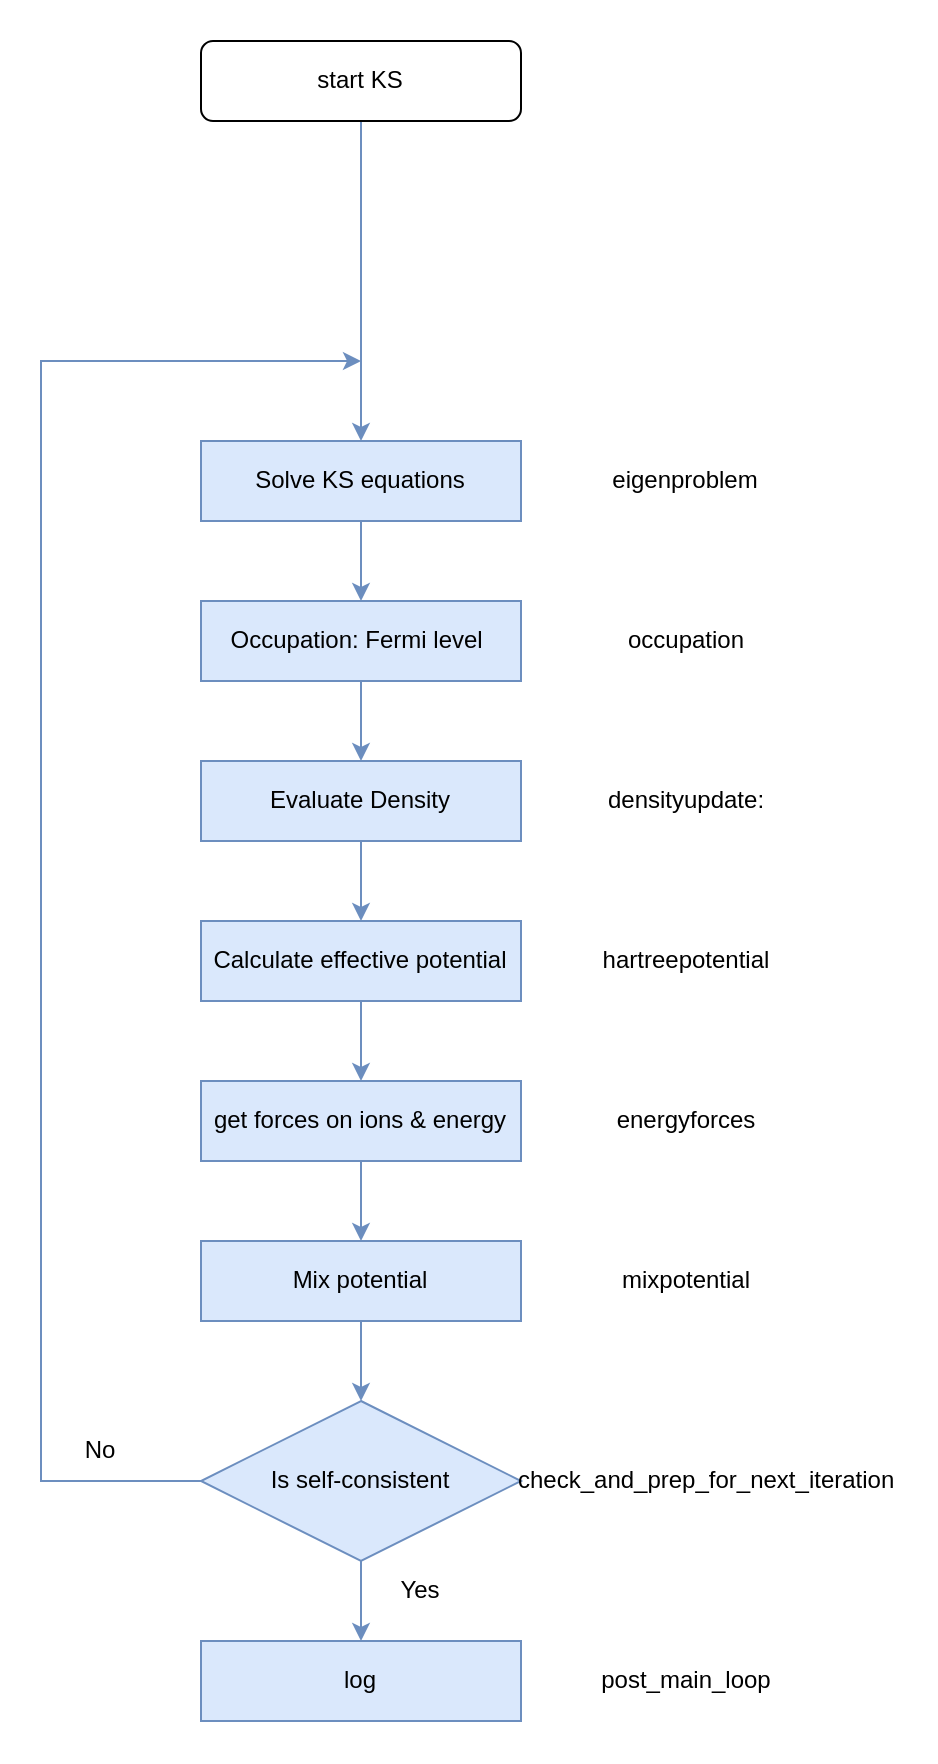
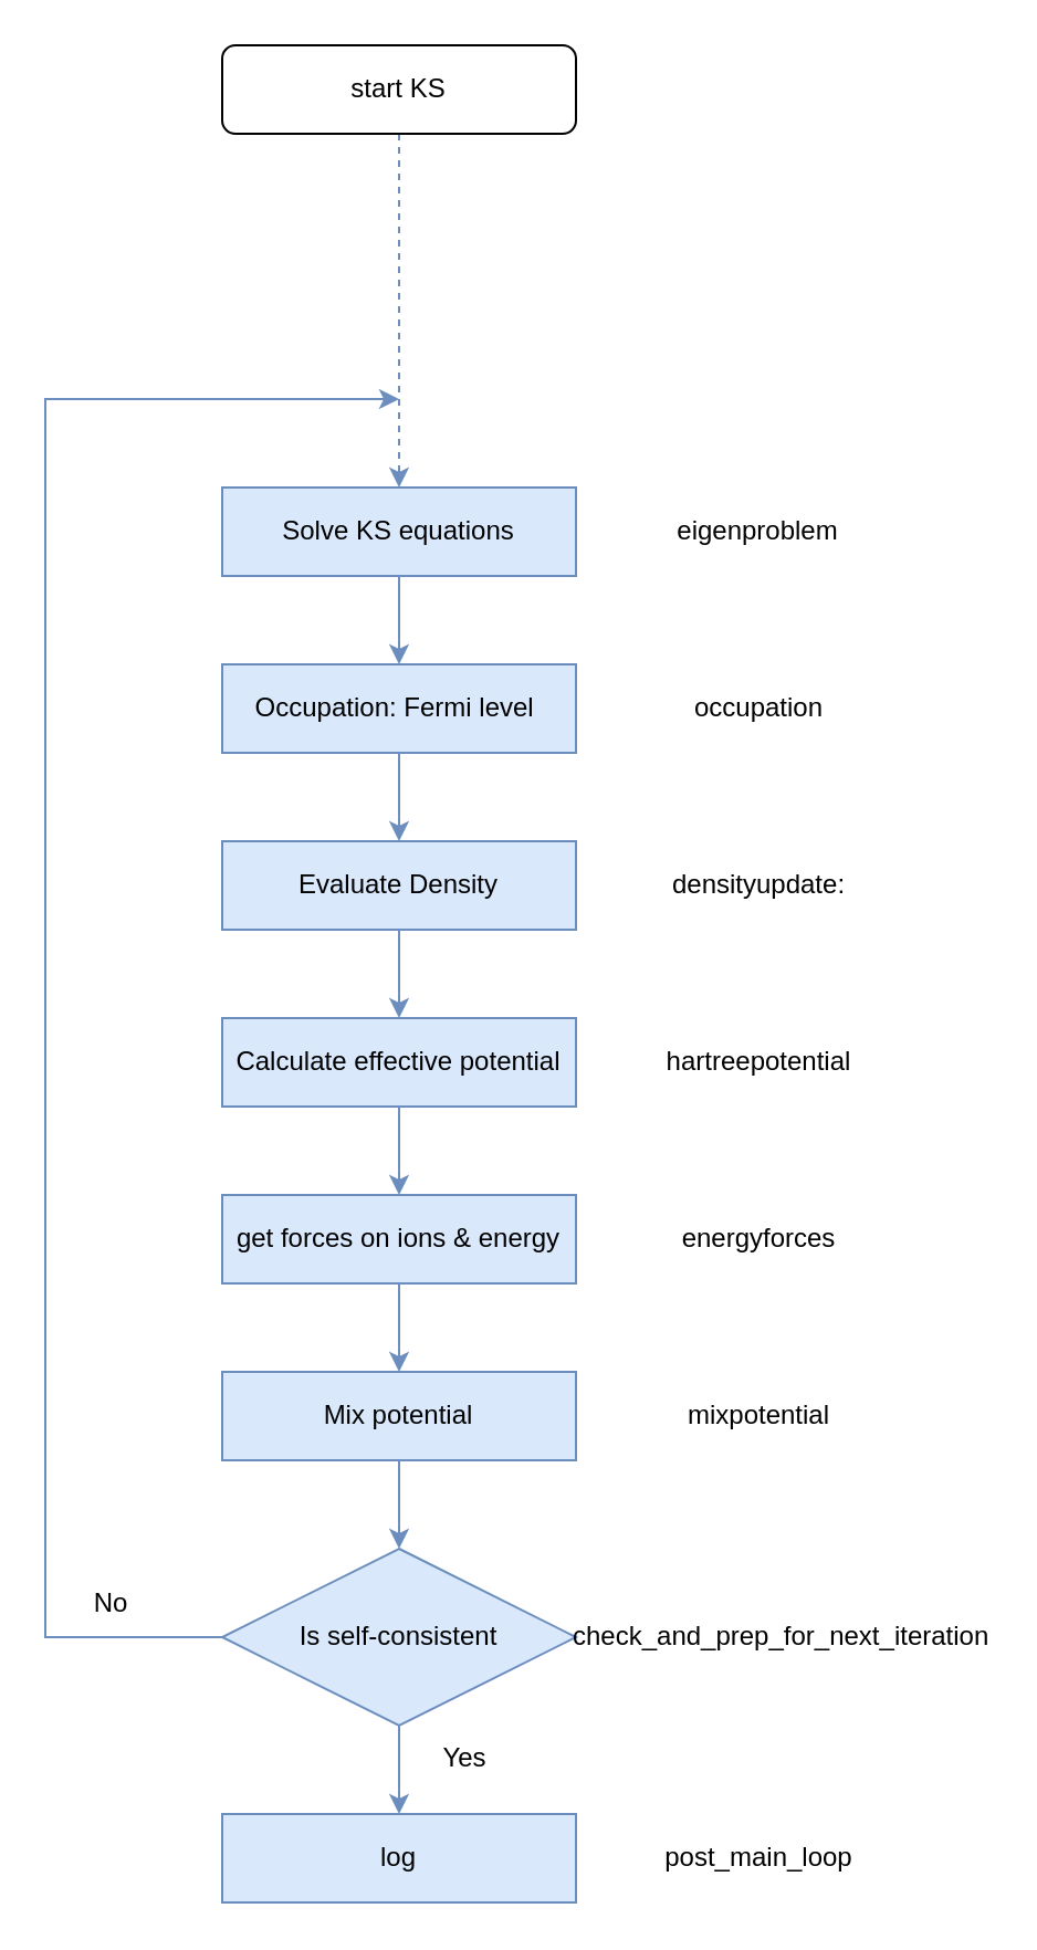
- <mxCell id="29" value="" style="endArrow=classic;html=1;rounded=0;entryX=0.5;entryY=0;entryDx=0;entryDy=0;fillColor=#dae8fc;strokeColor=#6c8ebf;exitX=0.5;exitY=1;exitDx=0;exitDy=0;" edge="1" parent="1" source="30" target="2"><mxGeometry width="50" height="50" relative="1" as="geometry"><mxPoint x="180" y="140" as="sourcePoint" /><mxPoint x="130" y="20" as="targetPoint" /><Array as="points"><mxPoint x="180" y="180" /></Array></mxGeometry></mxCell>
+ <mxCell id="29" value="" style="endArrow=classic;html=1;rounded=0;entryX=0.5;entryY=0;entryDx=0;entryDy=0;fillColor=#dae8fc;strokeColor=#6c8ebf;exitX=0.5;exitY=1;exitDx=0;exitDy=0;dashed=1;" edge="1" parent="1" source="30" target="2"><mxGeometry width="50" height="50" relative="1" as="geometry"><mxPoint x="180" y="140" as="sourcePoint" /><mxPoint x="130" y="20" as="targetPoint" /><Array as="points"><mxPoint x="180" y="180" /></Array></mxGeometry></mxCell>
